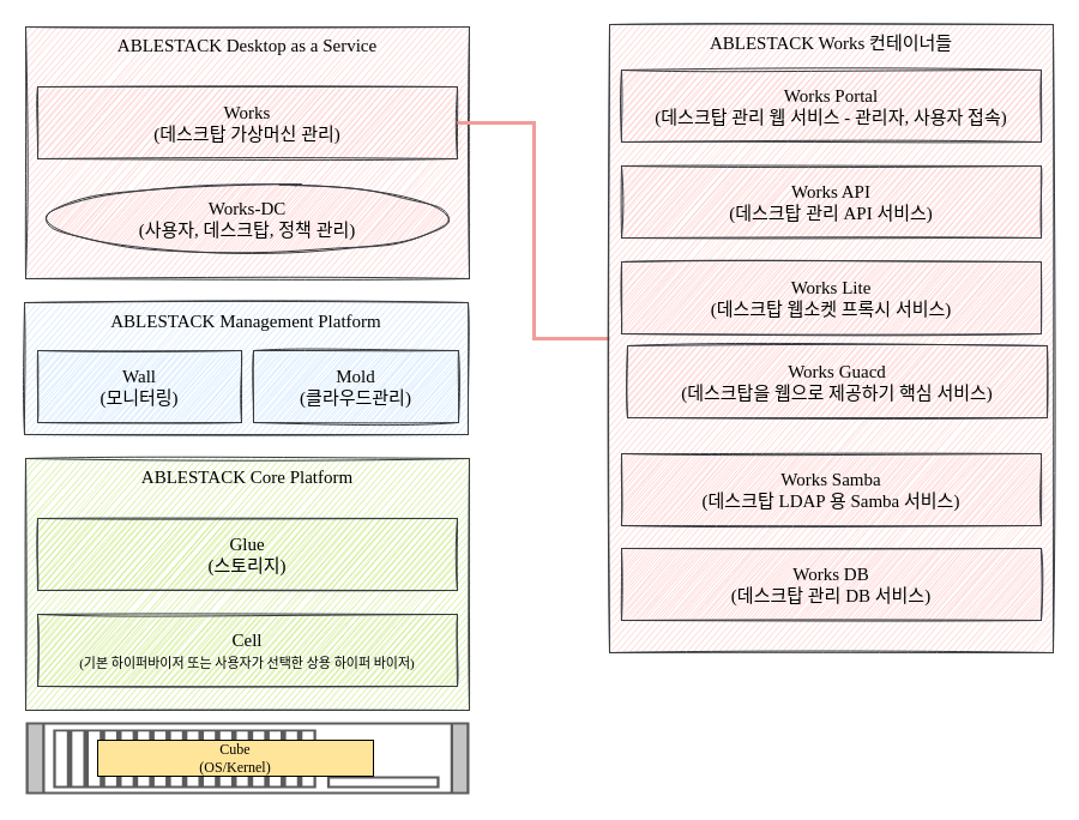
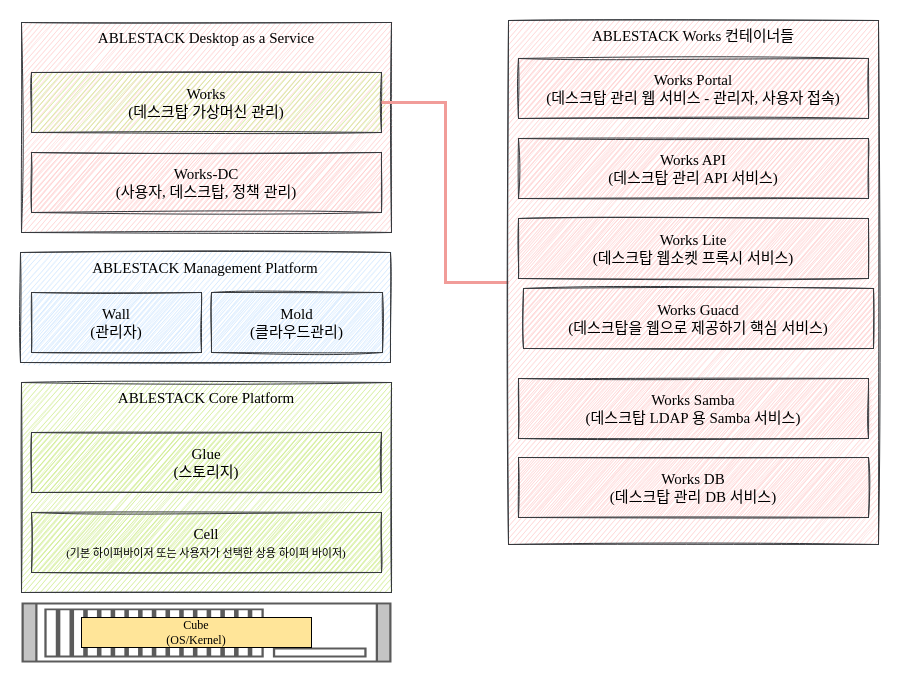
- <mxCell id="11" value="Works&lt;br&gt;(데스크탑 가상머신 관리)" style="rounded=0;whiteSpace=wrap;html=1;shadow=0;sketch=1;fontFamily=D2Coding ligature;fontSize=15;gradientDirection=north;fillColor=#ffcccc;strokeColor=#36393d;" parent="1" vertex="1"><mxGeometry x="31" y="72" width="350" height="60" as="geometry" /></mxCell>
+ <mxCell id="11" value="Works&lt;br&gt;(데스크탑 가상머신 관리)" style="rounded=0;whiteSpace=wrap;html=1;shadow=0;sketch=1;fontFamily=D2Coding ligature;fontSize=15;gradientDirection=north;fillColor=#cdeb8b;strokeColor=#36393d;" parent="1" vertex="1"><mxGeometry x="31" y="72" width="350" height="60" as="geometry" /></mxCell>
- <mxCell id="12" value="Works-DC&lt;br&gt;(사용자, 데스크탑, 정책 관리)" style="ellipse;whiteSpace=wrap;html=1;shadow=0;sketch=1;fontFamily=D2Coding ligature;fontSize=15;gradientDirection=north;fillColor=#ffcccc;strokeColor=#36393d;" parent="1" vertex="1"><mxGeometry x="31" y="152" width="350" height="60" as="geometry" /></mxCell>
+ <mxCell id="12" value="Works-DC&lt;br&gt;(사용자, 데스크탑, 정책 관리)" style="rounded=0;whiteSpace=wrap;html=1;shadow=0;sketch=1;fontFamily=D2Coding ligature;fontSize=15;gradientDirection=north;fillColor=#ffcccc;strokeColor=#36393d;" parent="1" vertex="1"><mxGeometry x="31" y="152" width="350" height="60" as="geometry" /></mxCell>
- <mxCell id="8" value="Wall&lt;br&gt;(모니터링)" style="rounded=0;whiteSpace=wrap;html=1;shadow=0;sketch=1;fontFamily=D2Coding ligature;fontSize=15;gradientDirection=north;fillColor=#cce5ff;strokeColor=#36393d;" parent="1" vertex="1"><mxGeometry x="31" y="292" width="170" height="60" as="geometry" /></mxCell>
+ <mxCell id="8" value="Wall&lt;br&gt;(관리자)" style="rounded=0;whiteSpace=wrap;html=1;shadow=0;sketch=1;fontFamily=D2Coding ligature;fontSize=15;gradientDirection=north;fillColor=#cce5ff;strokeColor=#36393d;" parent="1" vertex="1"><mxGeometry x="31" y="292" width="170" height="60" as="geometry" /></mxCell>
